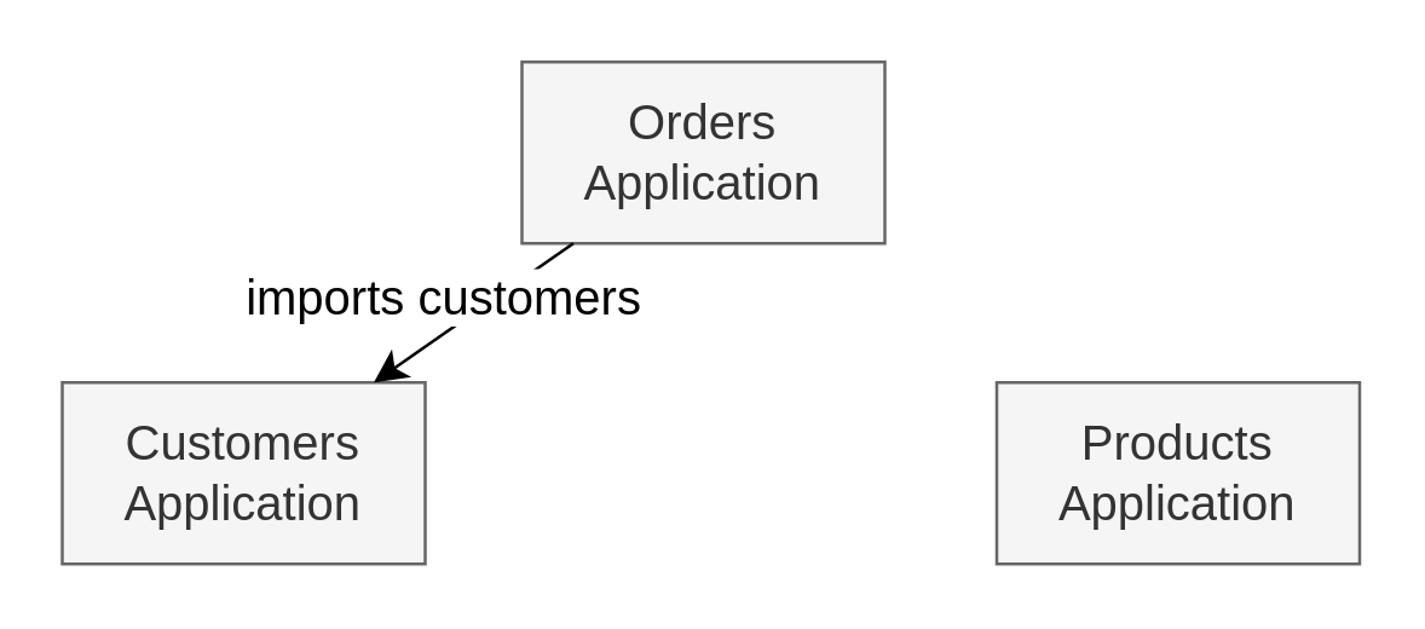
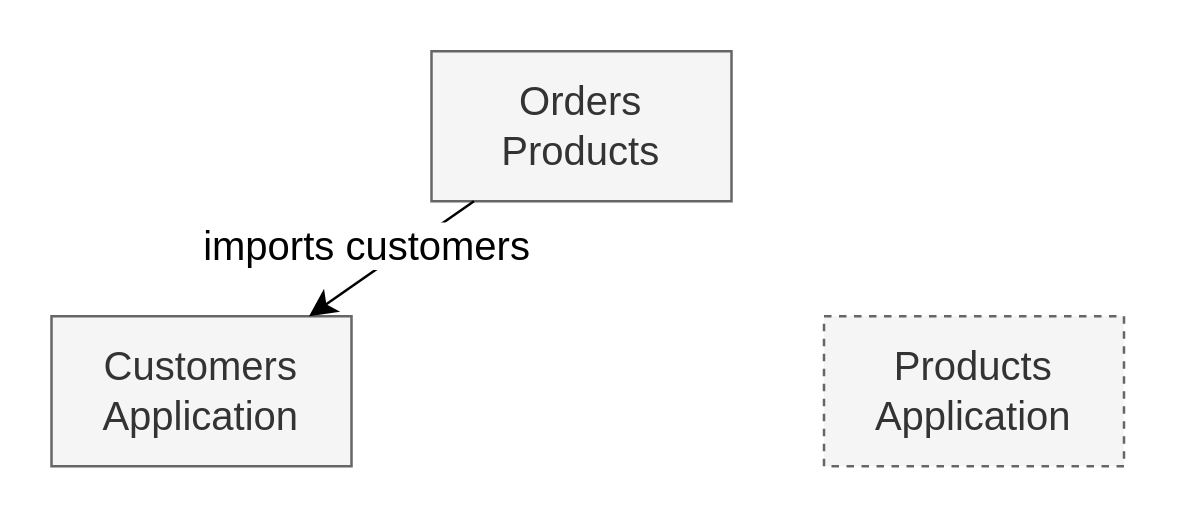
- <mxCell id="2" value="Orders&lt;br&gt;Application" style="rounded=0;whiteSpace=wrap;html=1;fontSize=16;fillColor=#f5f5f5;fontColor=#333333;strokeColor=#666666;" parent="1" vertex="1"><mxGeometry x="172" y="20" width="120" height="60" as="geometry" /></mxCell>
+ <mxCell id="2" value="Orders&lt;br&gt;Products" style="rounded=0;whiteSpace=wrap;html=1;fontSize=16;fillColor=#f5f5f5;fontColor=#333333;strokeColor=#666666;" parent="1" vertex="1"><mxGeometry x="172" y="20" width="120" height="60" as="geometry" /></mxCell>
- <mxCell id="4" value="Products&lt;br&gt;Application" style="rounded=0;whiteSpace=wrap;html=1;fontSize=16;fillColor=#f5f5f5;fontColor=#333333;strokeColor=#666666;" parent="1" vertex="1"><mxGeometry x="329" y="126" width="120" height="60" as="geometry" /></mxCell>
+ <mxCell id="4" value="Products&lt;br&gt;Application" style="rounded=0;whiteSpace=wrap;html=1;fontSize=16;fillColor=#f5f5f5;fontColor=#333333;strokeColor=#666666;dashed=1;" parent="1" vertex="1"><mxGeometry x="329" y="126" width="120" height="60" as="geometry" /></mxCell>
